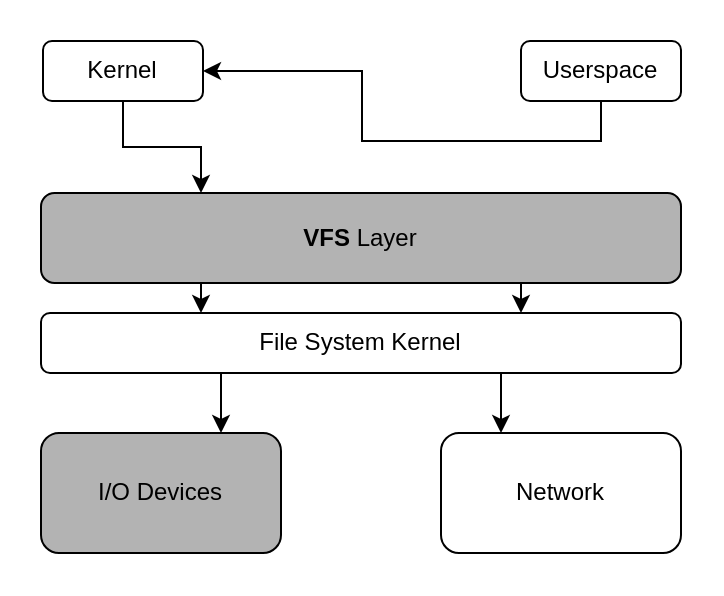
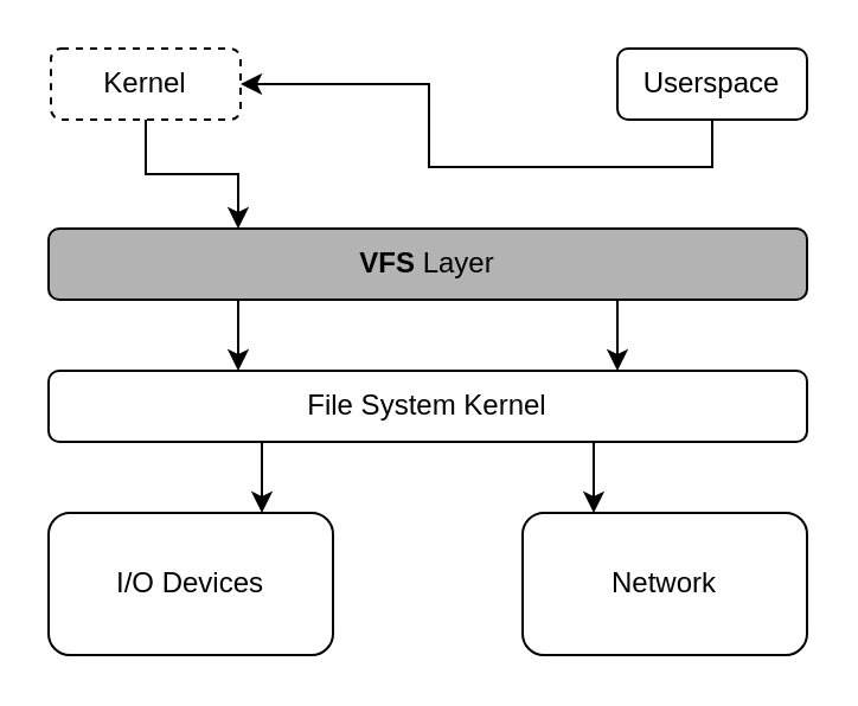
- <mxCell id="9" value="Kernel" style="rounded=1;whiteSpace=wrap;html=1;" vertex="1" parent="1"><mxGeometry x="21" y="20" width="80" height="30" as="geometry" /></mxCell>
+ <mxCell id="9" value="Kernel" style="rounded=1;whiteSpace=wrap;html=1;dashed=1;" vertex="1" parent="1"><mxGeometry x="21" y="20" width="80" height="30" as="geometry" /></mxCell>
- <mxCell id="4" value="&lt;b&gt;VFS&lt;/b&gt; Layer" style="rounded=1;whiteSpace=wrap;html=1;fillColor=#B3B3B3;" vertex="1" parent="1"><mxGeometry x="20" y="96" width="320" height="45" as="geometry" /></mxCell>
+ <mxCell id="4" value="&lt;b&gt;VFS&lt;/b&gt; Layer" style="rounded=1;whiteSpace=wrap;html=1;fillColor=#B3B3B3;" vertex="1" parent="1"><mxGeometry x="20" y="96" width="320" height="30" as="geometry" /></mxCell>
- <mxCell id="12" value="I/O Devices" style="rounded=1;whiteSpace=wrap;html=1;fillColor=#b3b3b3;" vertex="1" parent="1"><mxGeometry x="20" y="216" width="120" height="60" as="geometry" /></mxCell>
+ <mxCell id="12" value="I/O Devices" style="rounded=1;whiteSpace=wrap;html=1;" vertex="1" parent="1"><mxGeometry x="20" y="216" width="120" height="60" as="geometry" /></mxCell>
